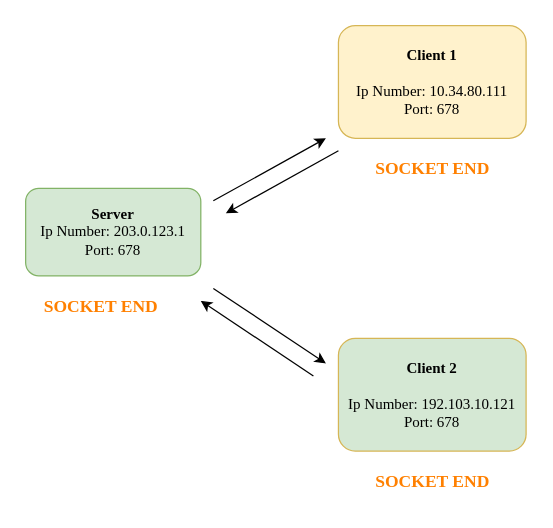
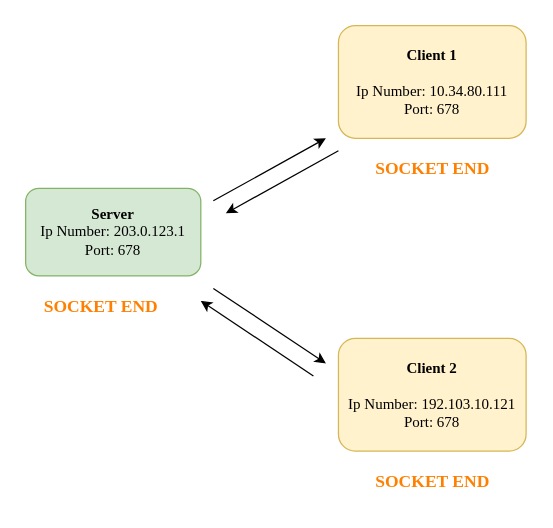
- <mxCell id="3" value="&lt;b&gt;&lt;font face=&quot;Times New Roman&quot;&gt;Client 2&lt;br&gt;&lt;/font&gt;&lt;/b&gt;&lt;br&gt;&lt;font face=&quot;Times New Roman&quot;&gt;Ip Number: 192.103.10.121&lt;br&gt;Port: 678&lt;/font&gt;" style="rounded=1;whiteSpace=wrap;html=1;fillColor=#d5e8d4;strokeColor=#d6b656;" vertex="1" parent="1"><mxGeometry x="270" y="270" width="150" height="90" as="geometry" /></mxCell>
+ <mxCell id="3" value="&lt;b&gt;&lt;font face=&quot;Times New Roman&quot;&gt;Client 2&lt;br&gt;&lt;/font&gt;&lt;/b&gt;&lt;br&gt;&lt;font face=&quot;Times New Roman&quot;&gt;Ip Number: 192.103.10.121&lt;br&gt;Port: 678&lt;/font&gt;" style="rounded=1;whiteSpace=wrap;html=1;fillColor=#fff2cc;strokeColor=#d6b656;" vertex="1" parent="1"><mxGeometry x="270" y="270" width="150" height="90" as="geometry" /></mxCell>
